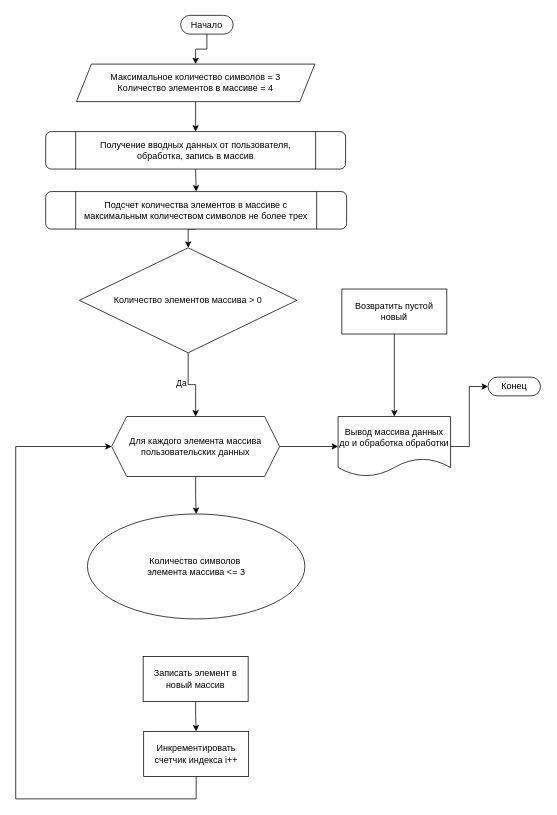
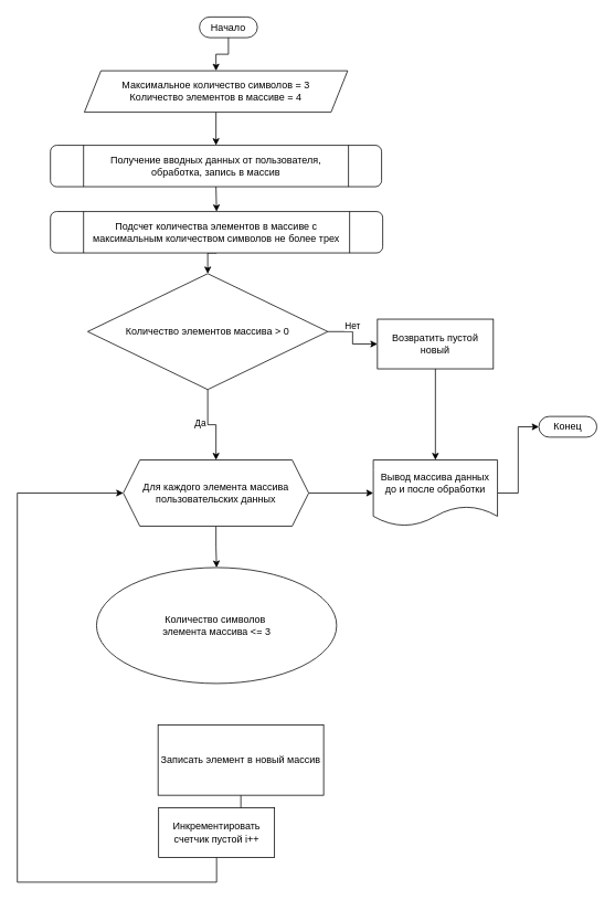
+ <mxCell id="12" style="edgeStyle=orthogonalEdgeStyle;rounded=0;orthogonalLoop=1;jettySize=auto;html=1;exitX=1;exitY=0.5;exitDx=0;exitDy=0;entryX=0;entryY=0.5;entryDx=0;entryDy=0;" edge="1" parent="1" source="14" target="16"><mxGeometry relative="1" as="geometry" /></mxCell>
+ <mxCell id="13" value="Нет" style="edgeLabel;html=1;align=center;verticalAlign=middle;resizable=0;points=[];" vertex="1" connectable="0" parent="12"><mxGeometry x="-0.127" y="-1" relative="1" as="geometry"><mxPoint y="-11" as="offset" /></mxGeometry></mxCell>
- <mxCell id="26" value="Вывод массива данных до и обработка обработки" style="shape=document;whiteSpace=wrap;html=1;boundedLbl=1;rounded=1;" vertex="1" parent="1"><mxGeometry x="450" y="555" width="150" height="80" as="geometry" /></mxCell>
+ <mxCell id="26" value="Вывод массива данных до и после обработки" style="shape=document;whiteSpace=wrap;html=1;boundedLbl=1;rounded=1;" vertex="1" parent="1"><mxGeometry x="450" y="555" width="150" height="80" as="geometry" /></mxCell>
- <mxCell id="22" value="Записать элемент в новый массив" style="rounded=0;whiteSpace=wrap;html=1;" vertex="1" parent="1"><mxGeometry x="190" y="875" width="140" height="60" as="geometry" /></mxCell>
+ <mxCell id="22" value="Записать элемент в новый массив" style="rounded=0;whiteSpace=wrap;html=1;" vertex="1" parent="1"><mxGeometry x="190" y="875" width="200" height="85" as="geometry" /></mxCell>
- <mxCell id="24" value="Инкрементировать счетчик индекса i++" style="rounded=0;whiteSpace=wrap;html=1;" vertex="1" parent="1"><mxGeometry x="190.69" y="975" width="140" height="60" as="geometry" /></mxCell>
+ <mxCell id="24" value="Инкрементировать счетчик пустой i++" style="rounded=0;whiteSpace=wrap;html=1;" vertex="1" parent="1"><mxGeometry x="190.69" y="975" width="140" height="60" as="geometry" /></mxCell>
